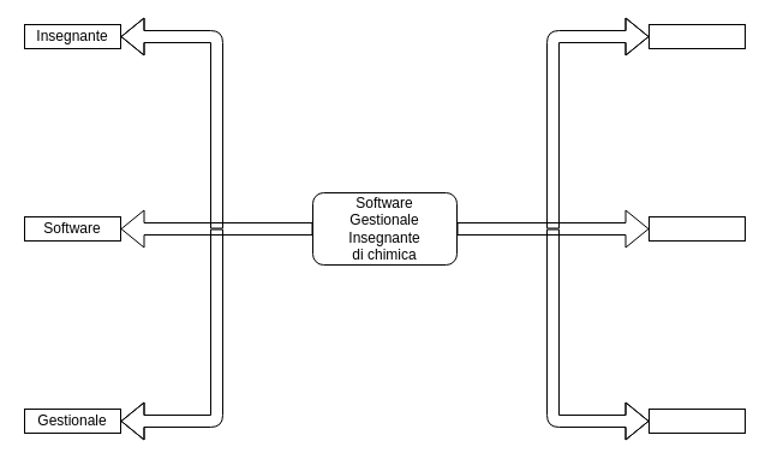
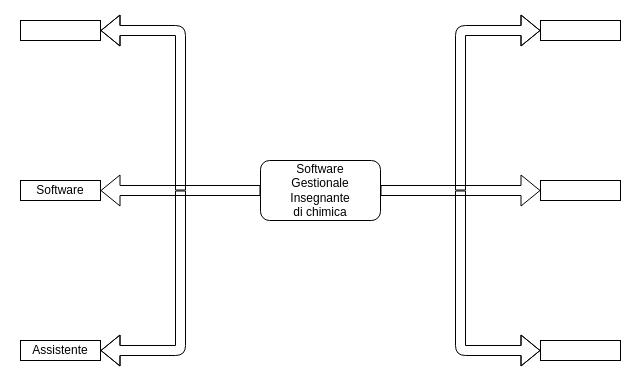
- <mxCell id="8" value="Insegnante" style="text;html=1;strokeColor=none;fillColor=none;align=center;verticalAlign=middle;whiteSpace=wrap;rounded=0;" vertex="1" parent="1"><mxGeometry x="40" y="20" width="40" height="20" as="geometry" /></mxCell>
- <mxCell id="12" value="Gestionale" style="text;html=1;strokeColor=none;fillColor=none;align=center;verticalAlign=middle;whiteSpace=wrap;rounded=0;" vertex="1" parent="1"><mxGeometry x="40" y="340" width="40" height="20" as="geometry" /></mxCell>
+ <mxCell id="12" value="Assistente" style="text;html=1;strokeColor=none;fillColor=none;align=center;verticalAlign=middle;whiteSpace=wrap;rounded=0;" vertex="1" parent="1"><mxGeometry x="40" y="340" width="40" height="20" as="geometry" /></mxCell>
